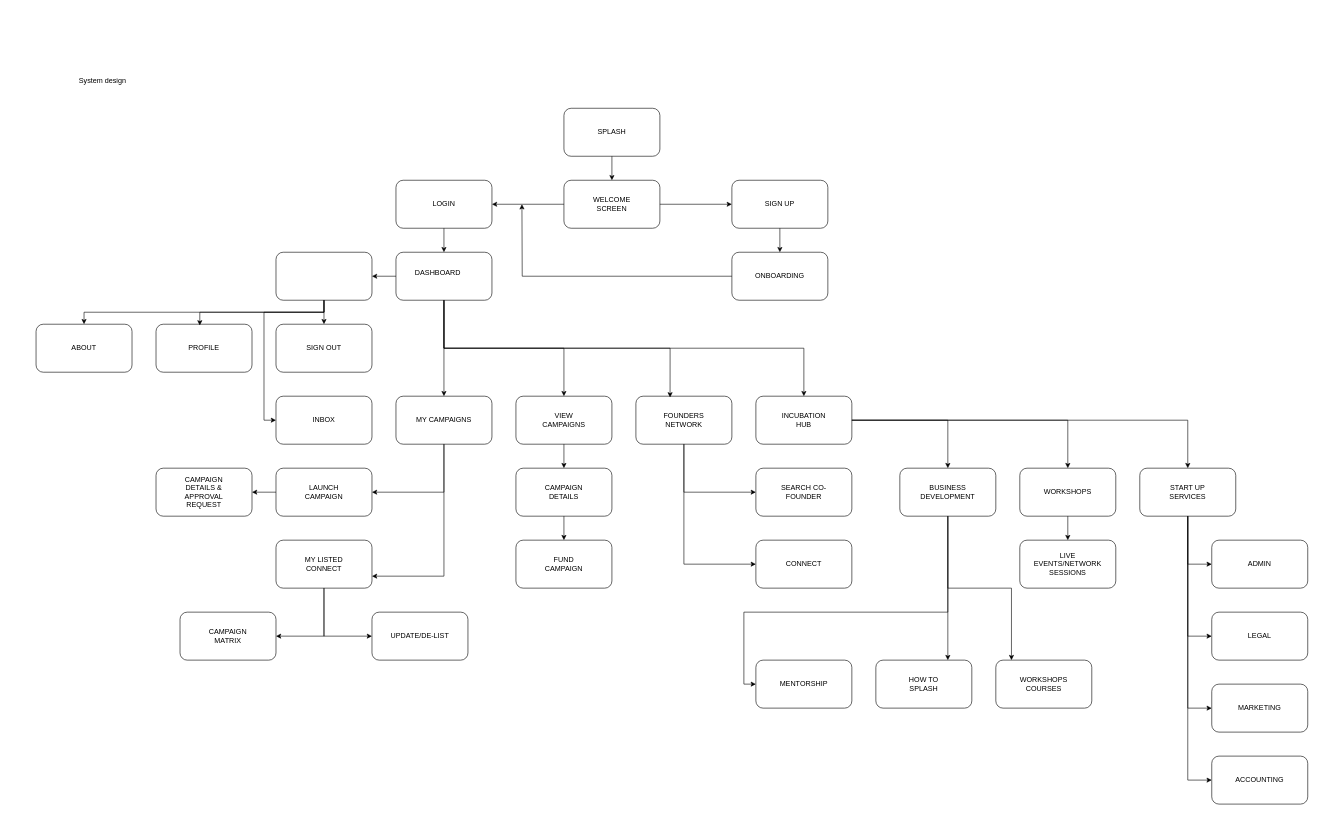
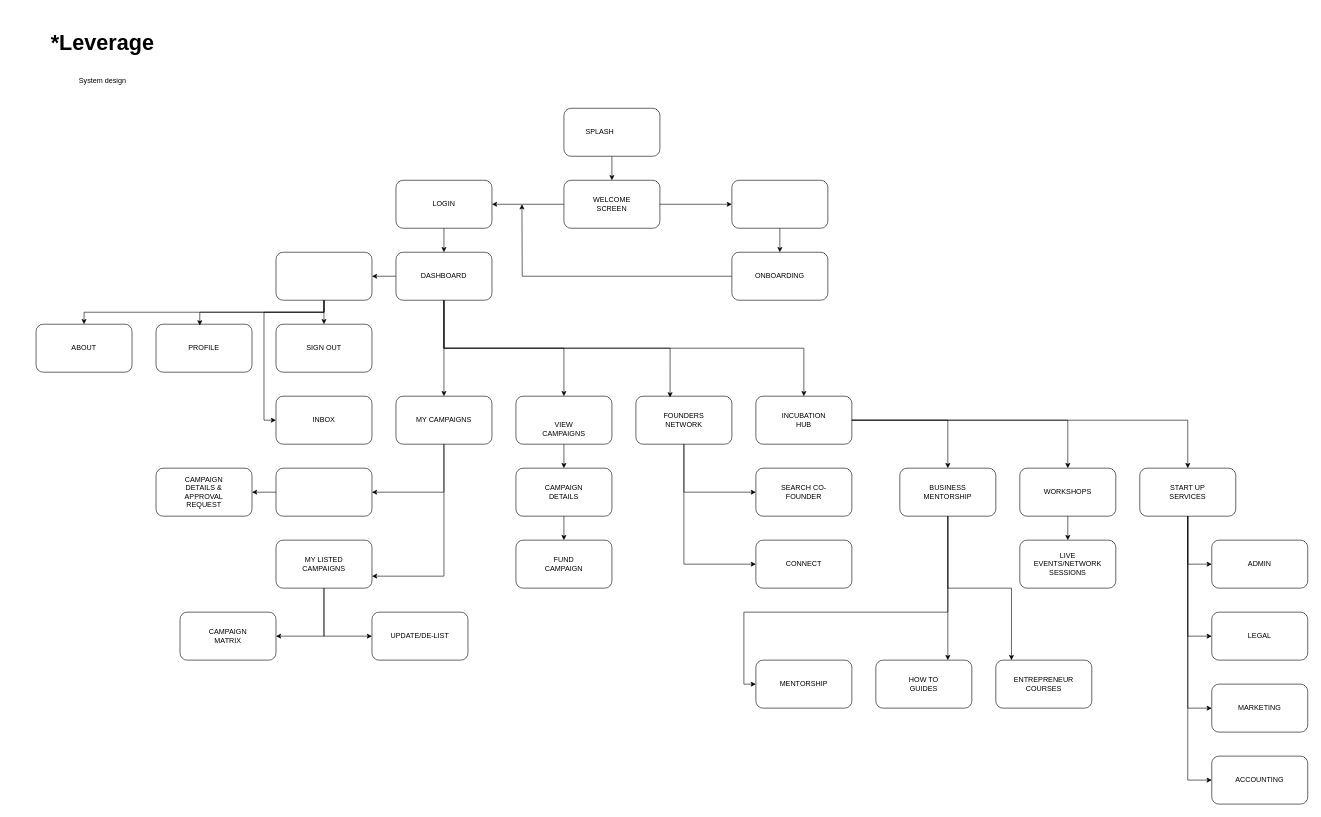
+ <mxCell id="2" value="&lt;b&gt;&lt;font style=&quot;font-size: 36px&quot;&gt;*Leverage&lt;/font&gt;&lt;/b&gt;" style="text;html=1;strokeColor=none;fillColor=none;align=center;verticalAlign=middle;whiteSpace=wrap;rounded=0;" parent="1" vertex="1"><mxGeometry x="20" width="300" height="100" as="geometry" y="20" /></mxCell>
- <mxCell id="6" value="SPLASH" style="text;html=1;strokeColor=none;fillColor=none;align=center;verticalAlign=middle;whiteSpace=wrap;rounded=0;" parent="4" vertex="1"><mxGeometry x="30" y="25" width="100" height="30" as="geometry" /></mxCell>
+ <mxCell id="6" value="SPLASH" style="text;html=1;strokeColor=none;fillColor=none;align=center;verticalAlign=middle;whiteSpace=wrap;rounded=0;" parent="4" vertex="1"><mxGeometry x="10" y="25" width="100" height="30" as="geometry" /></mxCell>
- <mxCell id="12" value="SIGN UP" style="text;html=1;strokeColor=none;fillColor=none;align=center;verticalAlign=middle;whiteSpace=wrap;rounded=0;" parent="10" vertex="1"><mxGeometry x="30" y="25" width="100" height="30" as="geometry" /></mxCell>
- <mxCell id="21" value="DASHBOARD" style="text;html=1;strokeColor=none;fillColor=none;align=center;verticalAlign=middle;whiteSpace=wrap;rounded=0;" parent="19" vertex="1"><mxGeometry x="20" y="20" width="100" height="30" as="geometry" /></mxCell>
+ <mxCell id="21" value="DASHBOARD" style="text;html=1;strokeColor=none;fillColor=none;align=center;verticalAlign=middle;whiteSpace=wrap;rounded=0;" parent="19" vertex="1"><mxGeometry x="30" y="25" width="100" height="30" as="geometry" /></mxCell>
- <mxCell id="38" value="VIEW CAMPAIGNS" style="text;html=1;strokeColor=none;fillColor=none;align=center;verticalAlign=middle;whiteSpace=wrap;rounded=0;" parent="36" vertex="1"><mxGeometry x="30" y="25" width="100" height="30" as="geometry" /></mxCell>
+ <mxCell id="38" value="VIEW CAMPAIGNS" style="text;html=1;strokeColor=none;fillColor=none;align=center;verticalAlign=middle;whiteSpace=wrap;rounded=0;" parent="36" vertex="1"><mxGeometry x="30" y="40" width="100" height="30" as="geometry" /></mxCell>
- <mxCell id="35" value="LAUNCH CAMPAIGN" style="text;html=1;strokeColor=none;fillColor=none;align=center;verticalAlign=middle;whiteSpace=wrap;rounded=0;" parent="33" vertex="1"><mxGeometry x="30" y="25" width="100" height="30" as="geometry" /></mxCell>
- <mxCell id="98" value="BUSINESS DEVELOPMENT" style="text;html=1;strokeColor=none;fillColor=none;align=center;verticalAlign=middle;whiteSpace=wrap;rounded=0;" parent="96" vertex="1"><mxGeometry x="30" y="25" width="100" height="30" as="geometry" /></mxCell>
+ <mxCell id="98" value="BUSINESS MENTORSHIP" style="text;html=1;strokeColor=none;fillColor=none;align=center;verticalAlign=middle;whiteSpace=wrap;rounded=0;" parent="96" vertex="1"><mxGeometry x="30" y="25" width="100" height="30" as="geometry" /></mxCell>
- <mxCell id="47" value="MY LISTED CONNECT" style="text;html=1;strokeColor=none;fillColor=none;align=center;verticalAlign=middle;whiteSpace=wrap;rounded=0;" parent="45" vertex="1"><mxGeometry x="30" y="25" width="100" height="30" as="geometry" /></mxCell>
+ <mxCell id="47" value="MY LISTED CAMPAIGNS" style="text;html=1;strokeColor=none;fillColor=none;align=center;verticalAlign=middle;whiteSpace=wrap;rounded=0;" parent="45" vertex="1"><mxGeometry x="30" y="25" width="100" height="30" as="geometry" /></mxCell>
- <mxCell id="105" value="HOW TO SPLASH" style="text;html=1;strokeColor=none;fillColor=none;align=center;verticalAlign=middle;whiteSpace=wrap;rounded=0;" parent="103" vertex="1"><mxGeometry x="30" y="25" width="100" height="30" as="geometry" /></mxCell>
+ <mxCell id="105" value="HOW TO GUIDES" style="text;html=1;strokeColor=none;fillColor=none;align=center;verticalAlign=middle;whiteSpace=wrap;rounded=0;" parent="103" vertex="1"><mxGeometry x="30" y="25" width="100" height="30" as="geometry" /></mxCell>
- <mxCell id="111" value="WORKSHOPS COURSES" style="text;html=1;strokeColor=none;fillColor=none;align=center;verticalAlign=middle;whiteSpace=wrap;rounded=0;" parent="109" vertex="1"><mxGeometry x="30" y="25" width="100" height="30" as="geometry" /></mxCell>
+ <mxCell id="111" value="ENTREPRENEUR COURSES" style="text;html=1;strokeColor=none;fillColor=none;align=center;verticalAlign=middle;whiteSpace=wrap;rounded=0;" parent="109" vertex="1"><mxGeometry x="30" y="25" width="100" height="30" as="geometry" /></mxCell>
